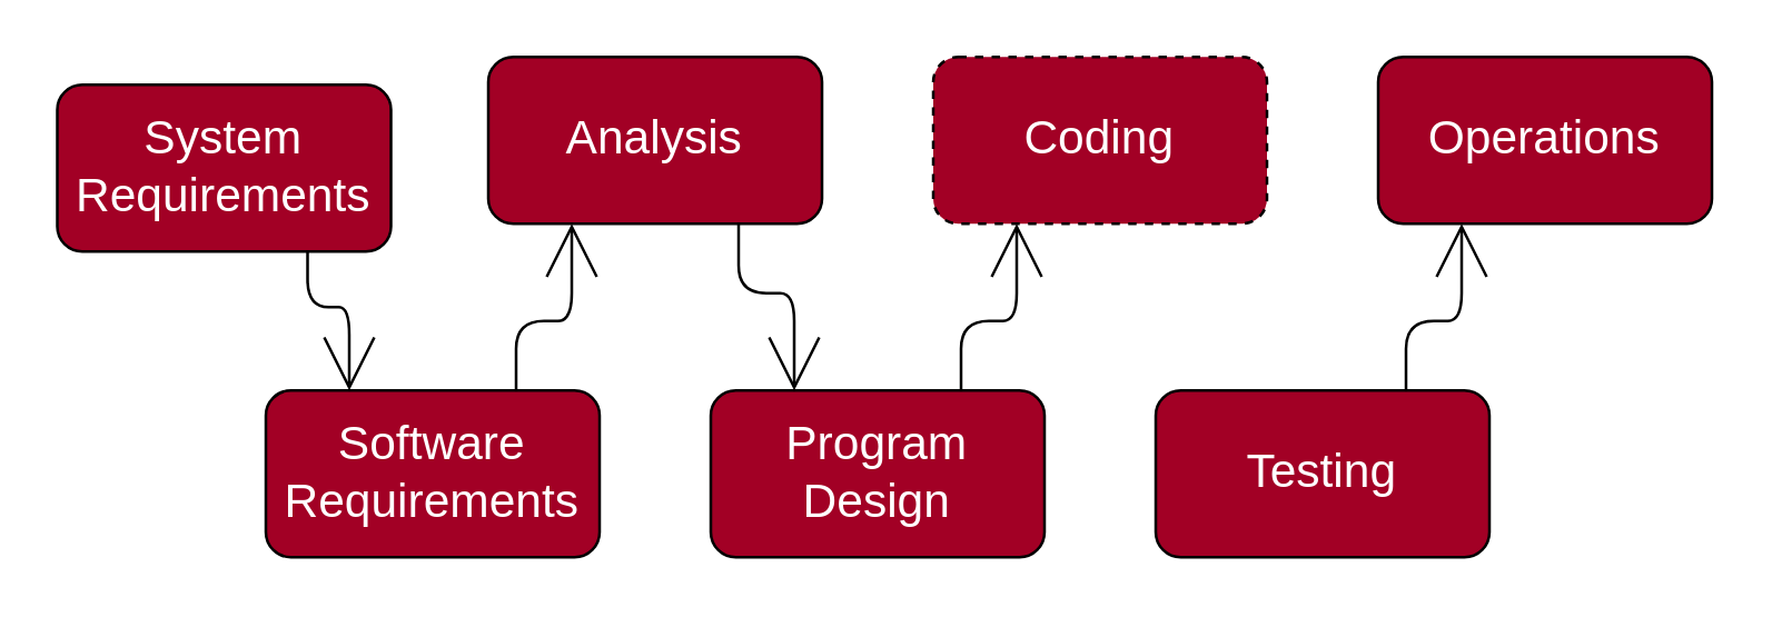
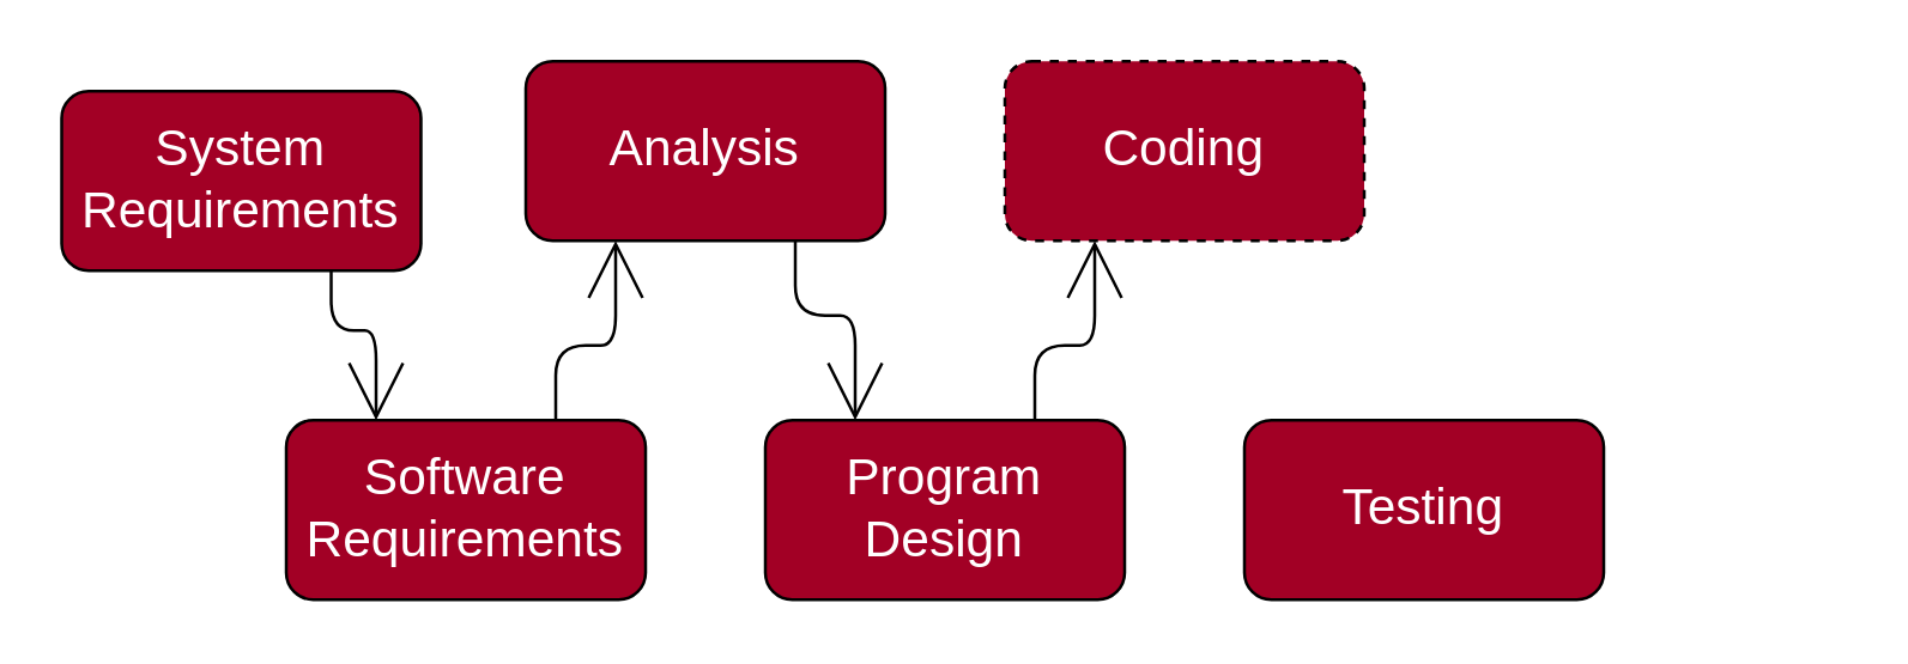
- <mxCell id="13" value="Operations" style="rounded=1;whiteSpace=wrap;html=1;fontSize=17;fillColor=#a20025;fontColor=#ffffff;strokeColor=#000000;" parent="1" vertex="1"><mxGeometry x="495" width="120" height="60" as="geometry" y="20" /></mxCell>
- <mxCell id="11" style="edgeStyle=orthogonalEdgeStyle;rounded=1;orthogonalLoop=1;jettySize=auto;html=1;exitX=0.75;exitY=0;exitDx=0;exitDy=0;entryX=0.25;entryY=1;entryDx=0;entryDy=0;endArrow=open;endFill=0;endSize=17;strokeColor=#000000;" parent="1" source="12" target="13" edge="1"><mxGeometry relative="1" as="geometry" /></mxCell>
